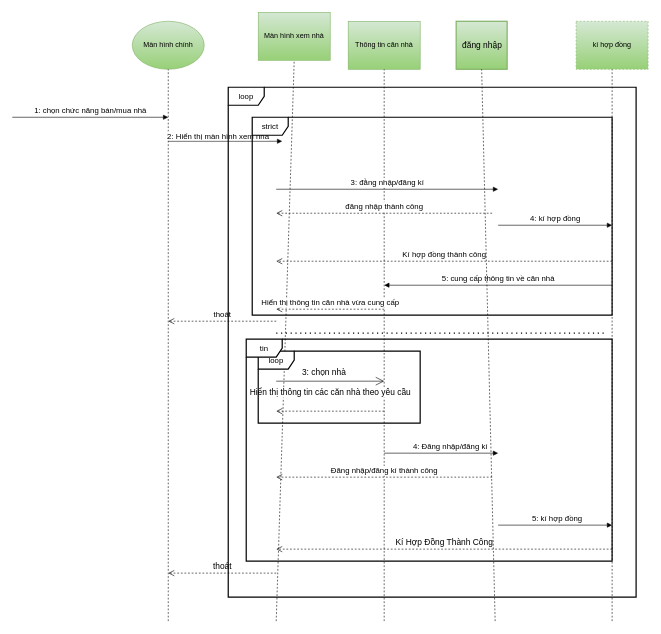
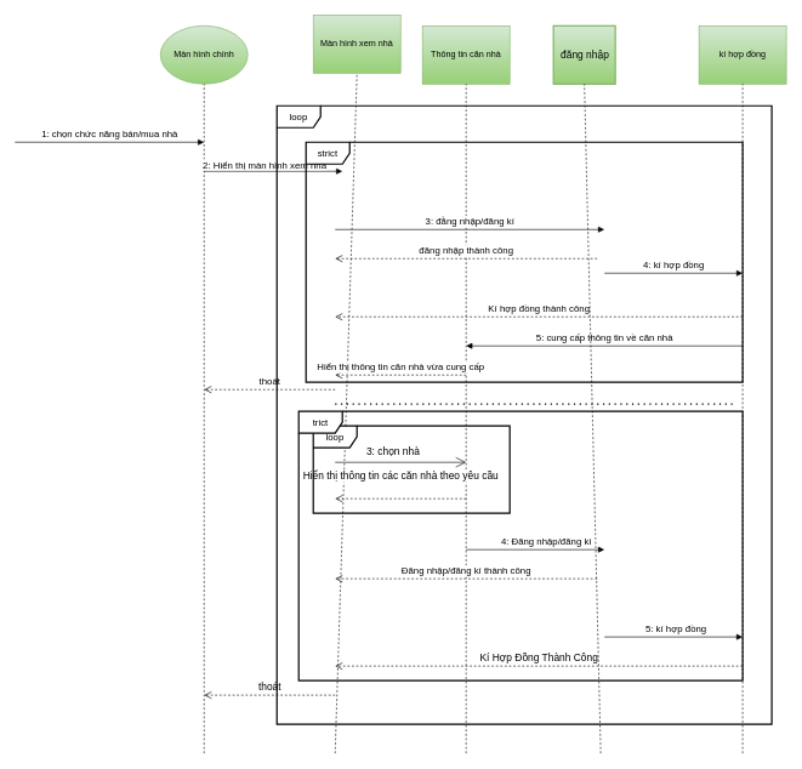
- <mxCell id="4" value="kí hợp đồng" style="whiteSpace=wrap;html=1;fillColor=#d5e8d4;strokeColor=#82b366;gradientColor=#97d077;dashed=1;" vertex="1" parent="1"><mxGeometry x="960" y="35" width="120" height="80" as="geometry" /></mxCell>
+ <mxCell id="4" value="kí hợp đồng" style="whiteSpace=wrap;html=1;fillColor=#d5e8d4;strokeColor=#82b366;gradientColor=#97d077;" vertex="1" parent="1"><mxGeometry x="960" y="35" width="120" height="80" as="geometry" /></mxCell>
- <mxCell id="34" value="tin" style="shape=umlFrame;whiteSpace=wrap;html=1;fontSize=13;strokeWidth=2;" vertex="1" parent="1"><mxGeometry x="410" y="565" width="610" height="370" as="geometry" /></mxCell>
+ <mxCell id="34" value="trict" style="shape=umlFrame;whiteSpace=wrap;html=1;fontSize=13;strokeWidth=2;" vertex="1" parent="1"><mxGeometry x="410" y="565" width="610" height="370" as="geometry" /></mxCell>
